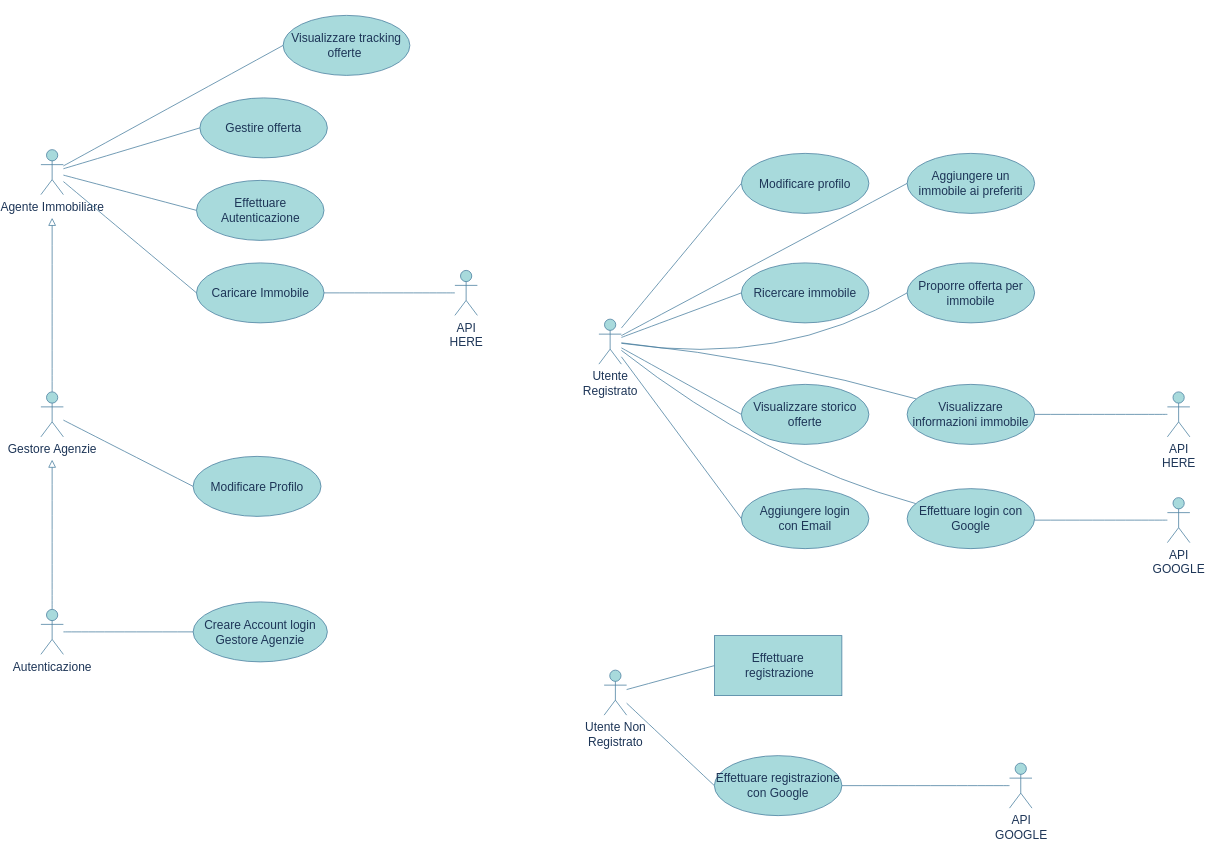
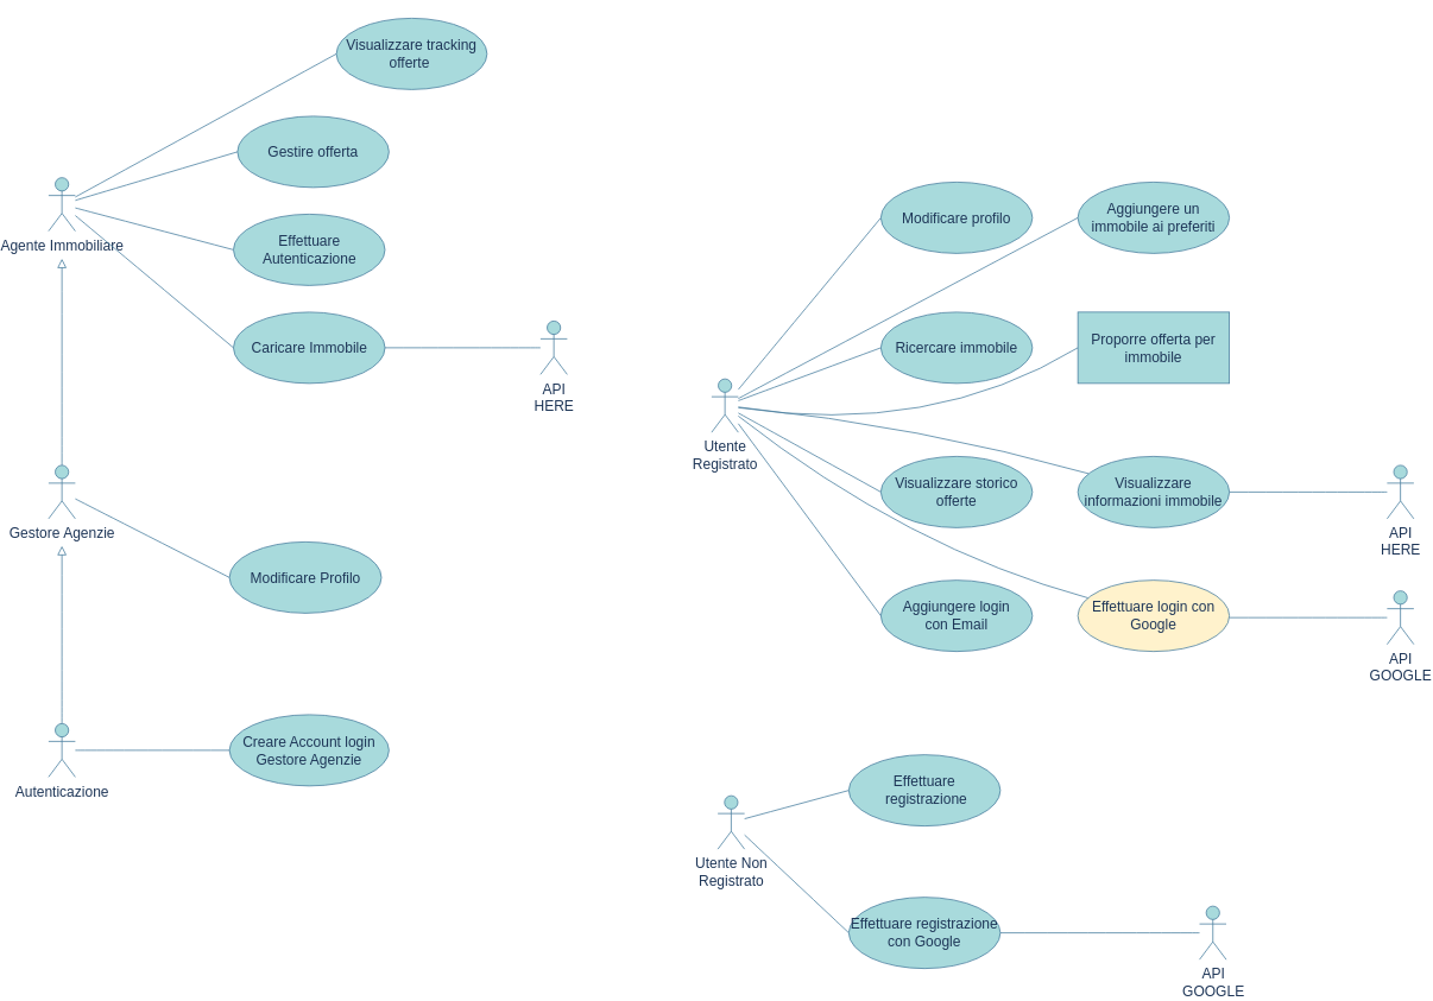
- <mxCell id="30" value="Proporre offerta per immobile" style="ellipse;whiteSpace=wrap;html=1;fontSize=16;labelBackgroundColor=none;fillColor=#A8DADC;strokeColor=#457B9D;fontColor=#1D3557;" parent="1" vertex="1"><mxGeometry x="1175" y="350" width="170" height="80" as="geometry" /></mxCell>
+ <mxCell id="30" value="Proporre offerta per immobile" style="whiteSpace=wrap;html=1;fontSize=16;labelBackgroundColor=none;fillColor=#A8DADC;strokeColor=#457B9D;fontColor=#1D3557;rounded=0;" parent="1" vertex="1"><mxGeometry x="1175" y="350" width="170" height="80" as="geometry" /></mxCell>
- <mxCell id="42" value="Effettuare login con Google" style="ellipse;whiteSpace=wrap;html=1;fontSize=16;labelBackgroundColor=none;fillColor=#A8DADC;strokeColor=#457B9D;fontColor=#1D3557;" parent="1" vertex="1"><mxGeometry x="1175" y="651" width="170" height="80" as="geometry" /></mxCell>
+ <mxCell id="42" value="Effettuare login con Google" style="ellipse;whiteSpace=wrap;html=1;fontSize=16;labelBackgroundColor=none;fillColor=#fff2cc;strokeColor=#457B9D;fontColor=#1D3557;" parent="1" vertex="1"><mxGeometry x="1175" y="651" width="170" height="80" as="geometry" /></mxCell>
- <mxCell id="39" value="Effettuare&lt;br&gt;&amp;nbsp;registrazione" style="whiteSpace=wrap;html=1;fontSize=16;labelBackgroundColor=none;fillColor=#A8DADC;strokeColor=#457B9D;fontColor=#1D3557;rounded=0;" parent="1" vertex="1"><mxGeometry x="918" y="847" width="170" height="80" as="geometry" /></mxCell>
+ <mxCell id="39" value="Effettuare&lt;br&gt;&amp;nbsp;registrazione" style="ellipse;whiteSpace=wrap;html=1;fontSize=16;labelBackgroundColor=none;fillColor=#A8DADC;strokeColor=#457B9D;fontColor=#1D3557;" parent="1" vertex="1"><mxGeometry x="918" y="847" width="170" height="80" as="geometry" /></mxCell>
